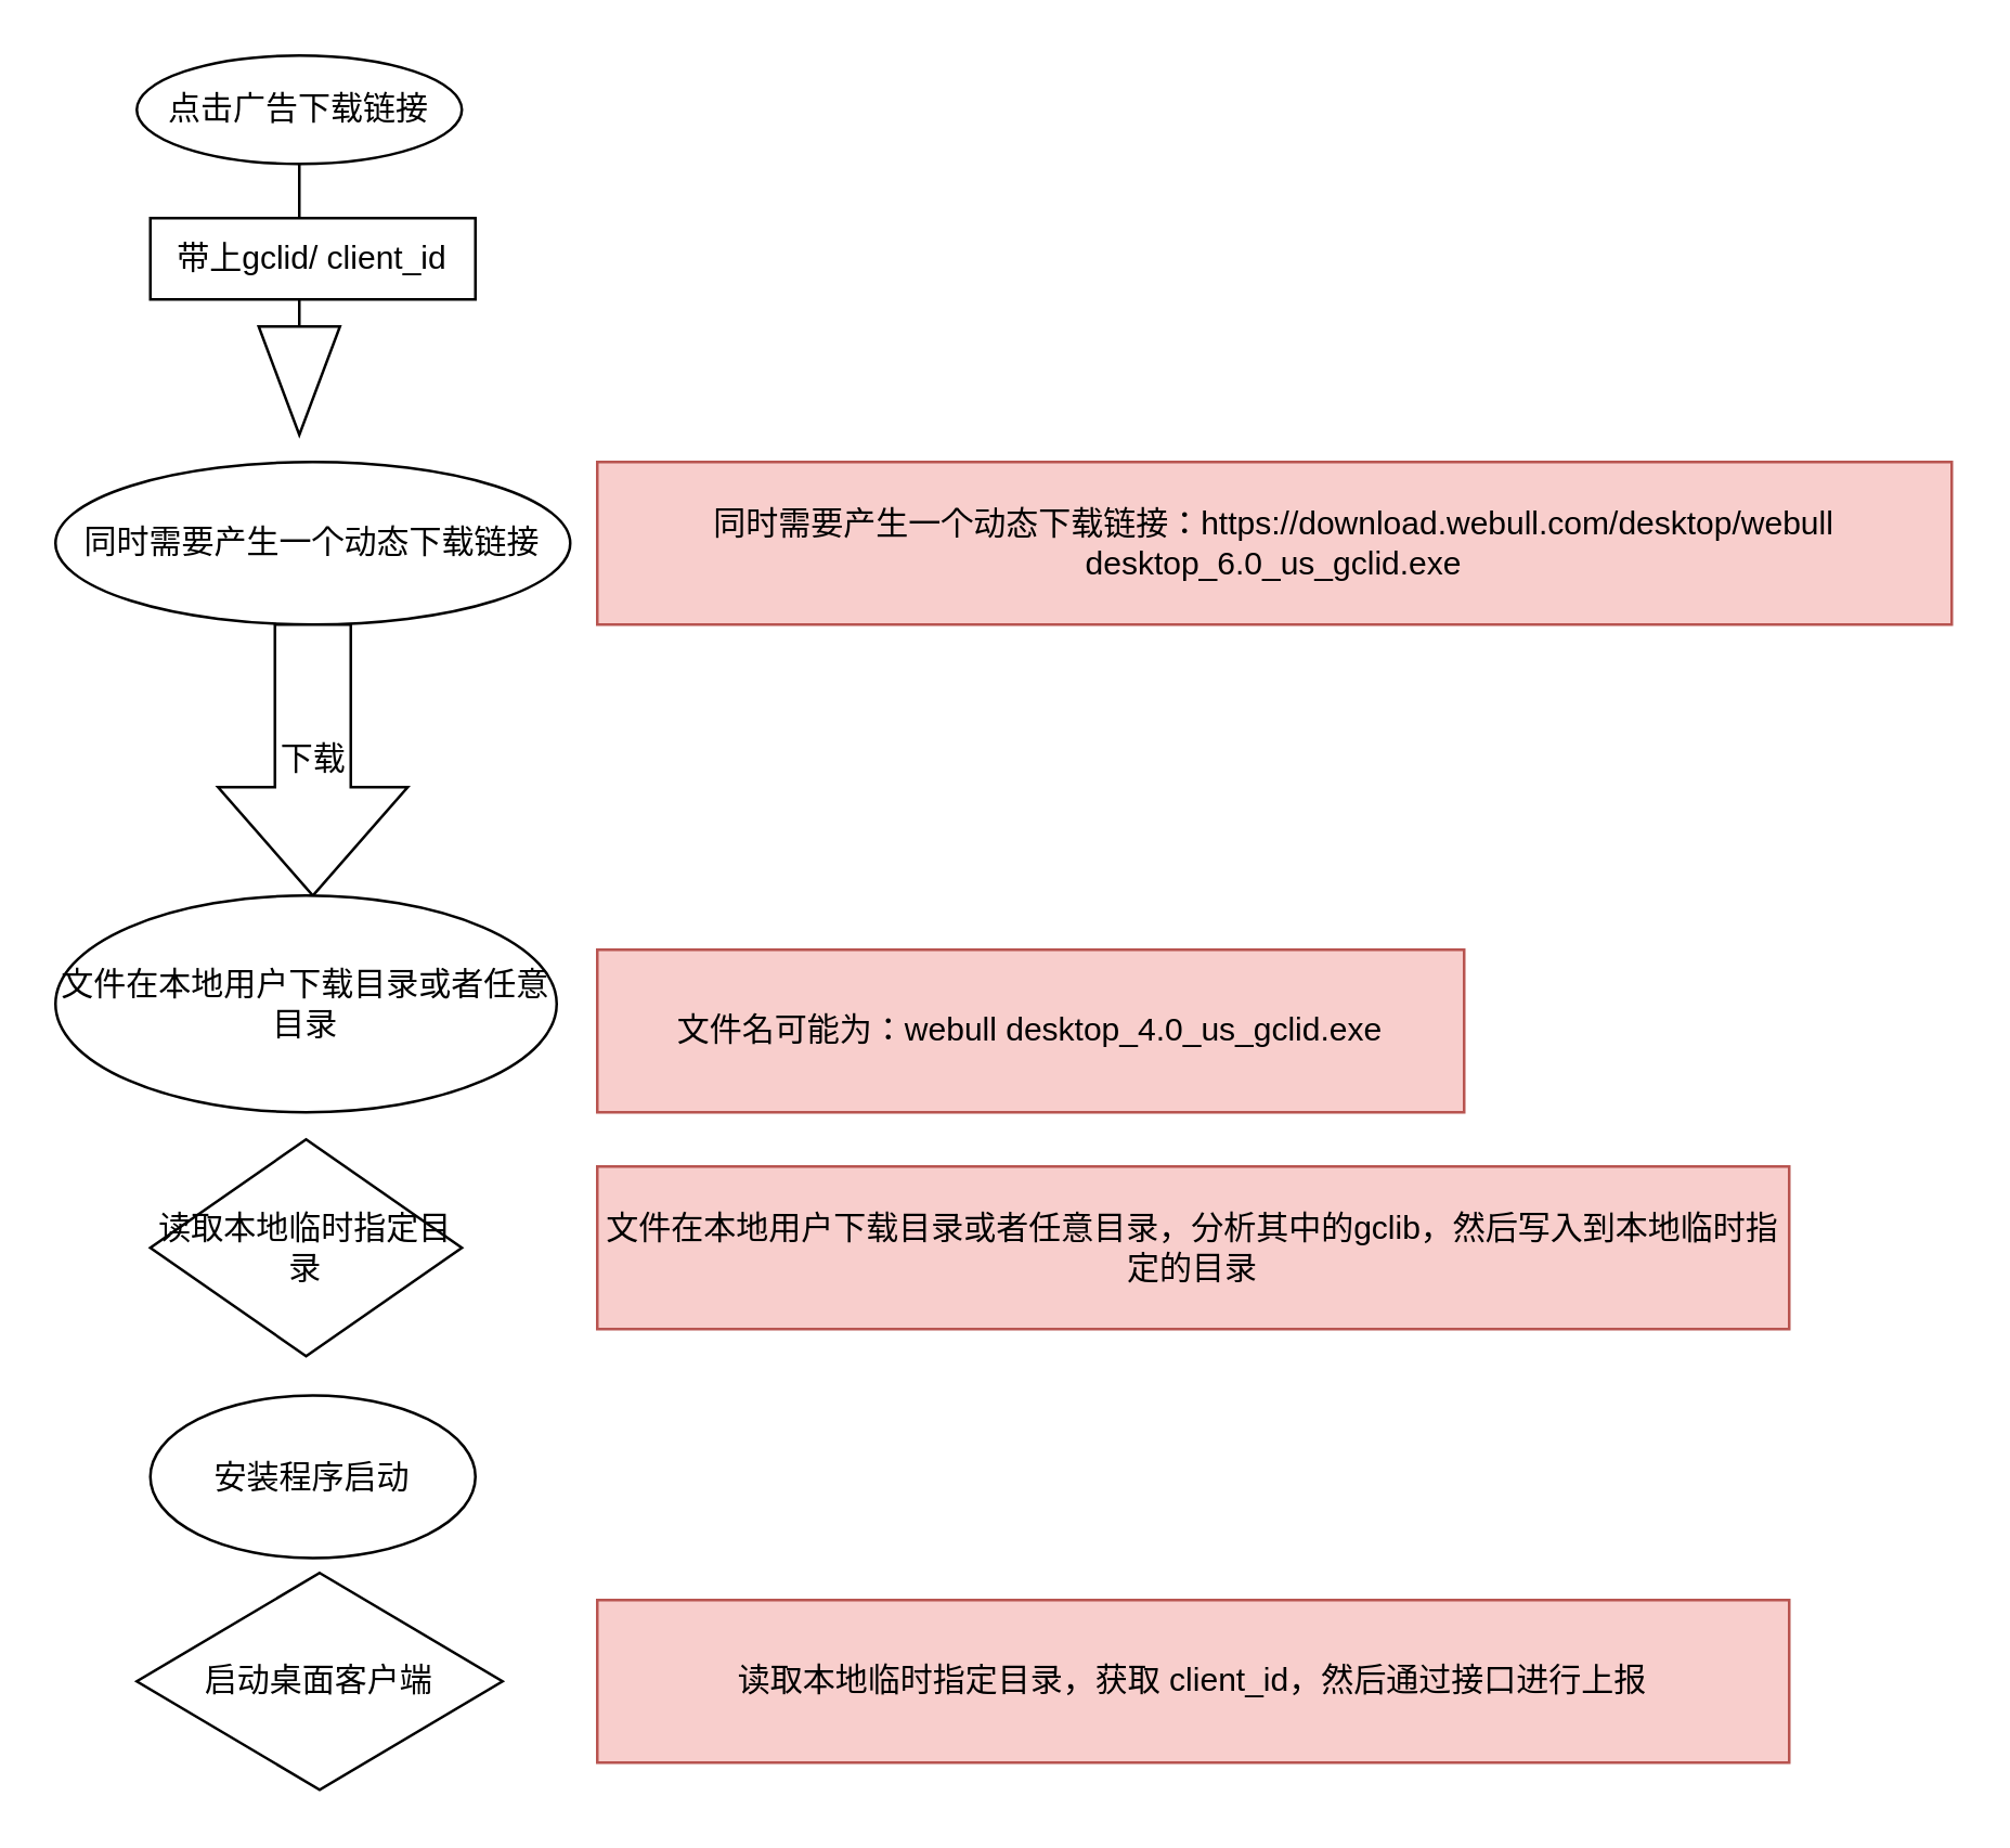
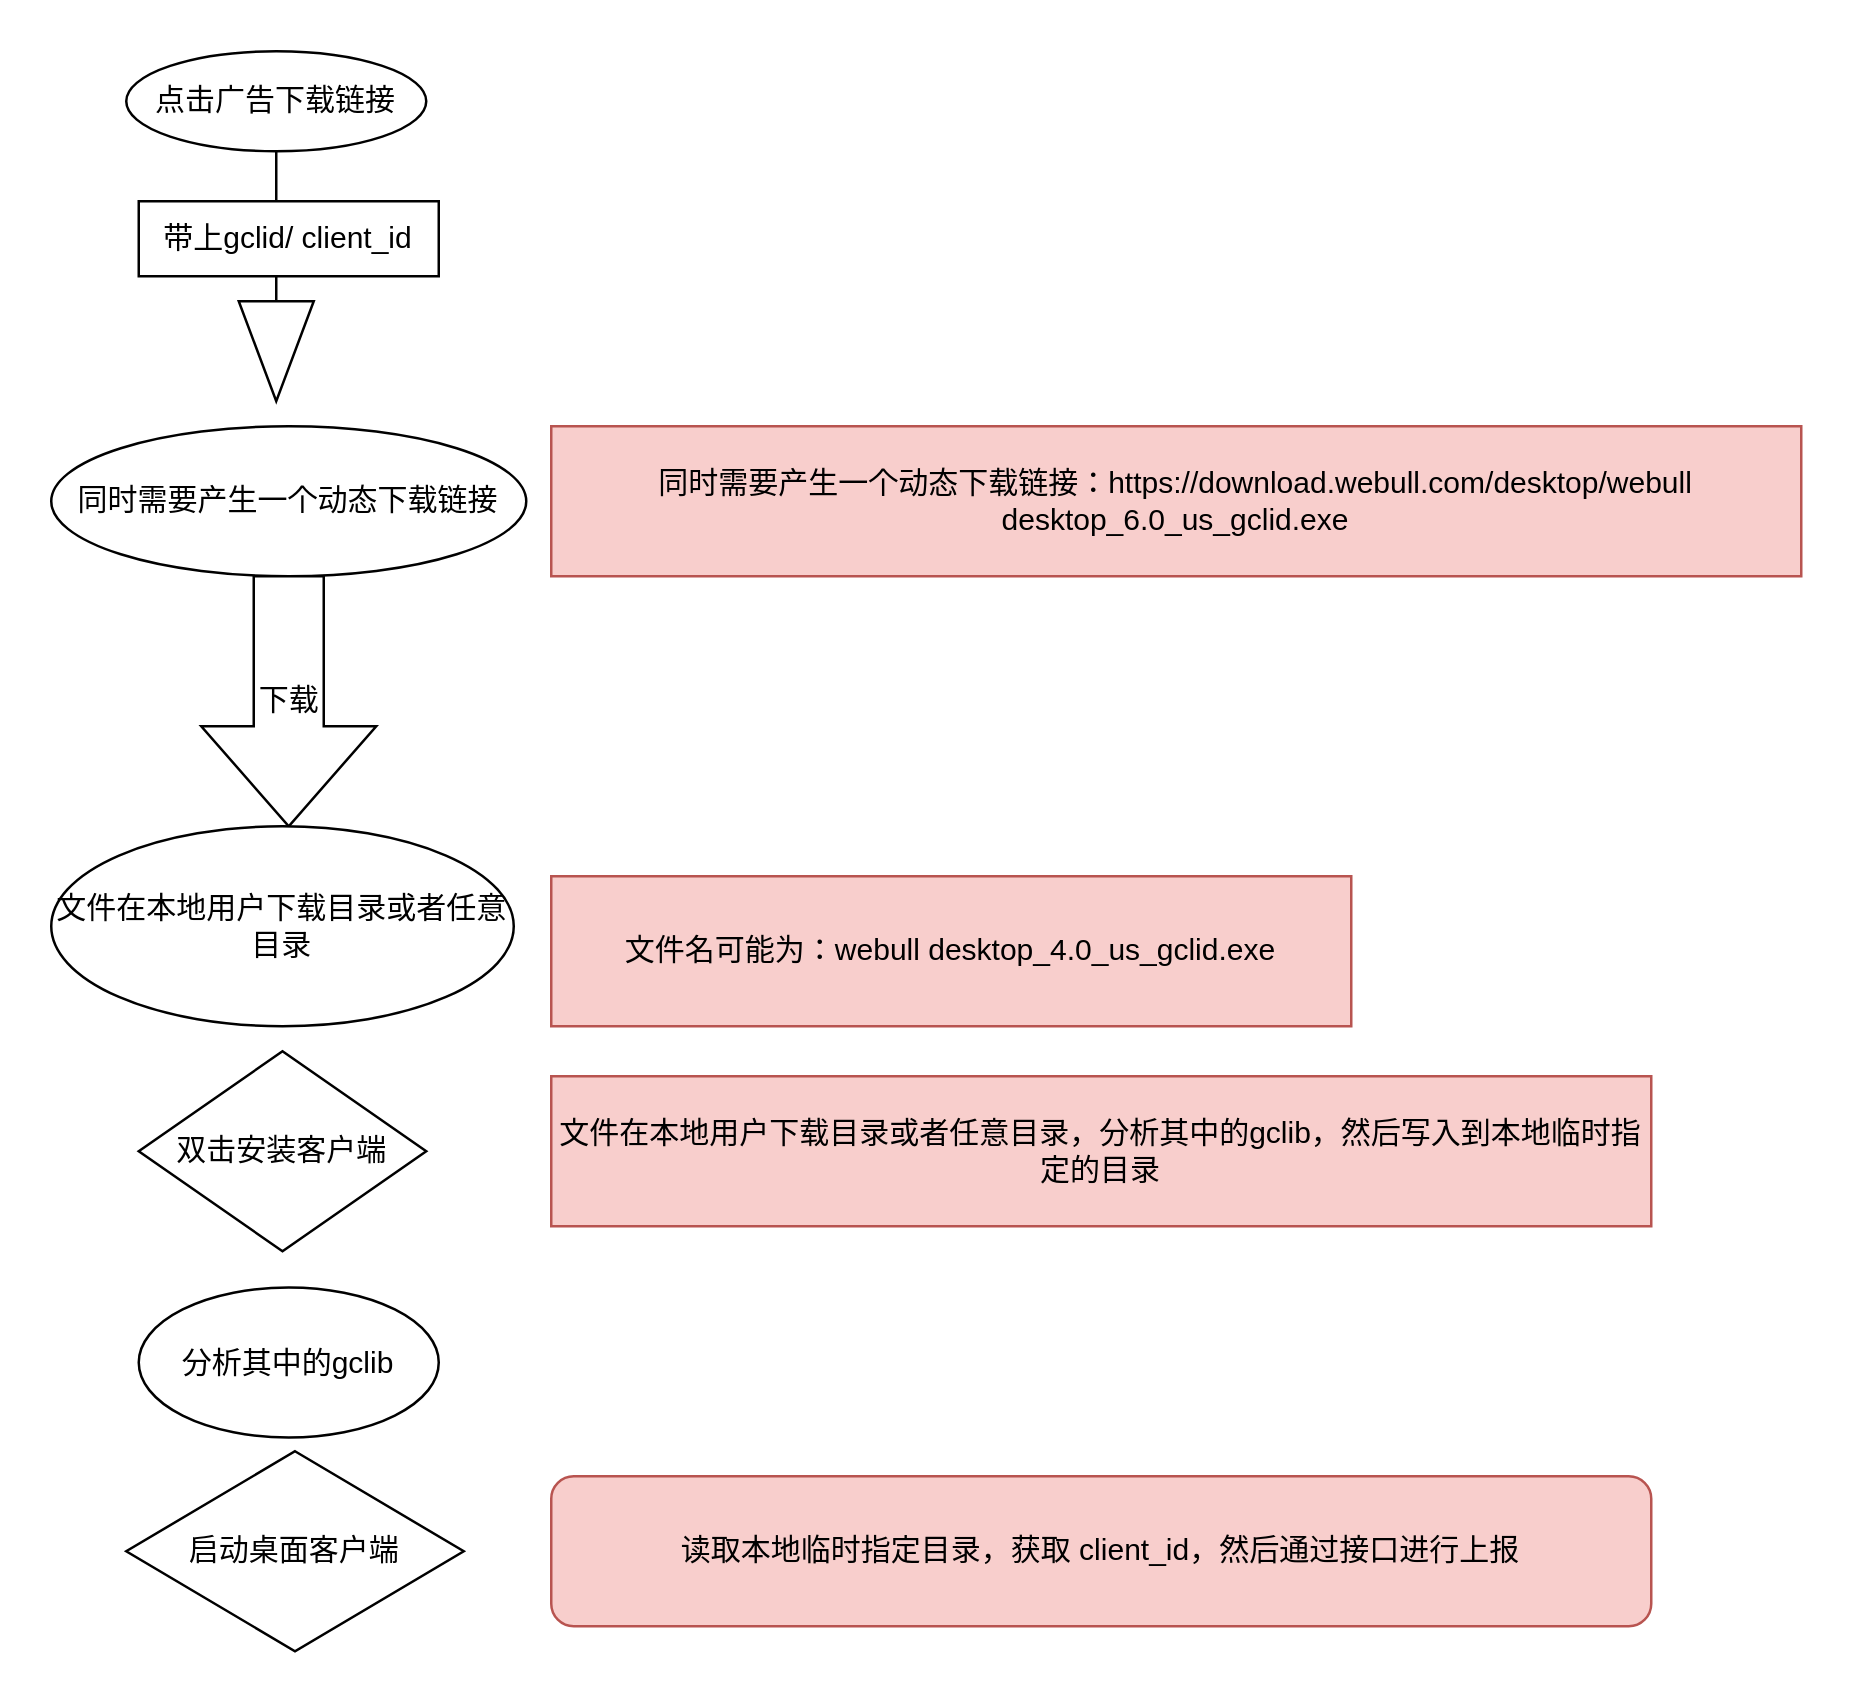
- <mxCell id="10" value="读取本地临时指定目录" style="rhombus;whiteSpace=wrap;html=1;shadow=0;dashed=0;" vertex="1" parent="1"><mxGeometry x="55" y="420" width="115" height="80" as="geometry" /></mxCell>
+ <mxCell id="10" value="双击安装客户端" style="rhombus;whiteSpace=wrap;html=1;shadow=0;dashed=0;" vertex="1" parent="1"><mxGeometry x="55" y="420" width="115" height="80" as="geometry" /></mxCell>
- <mxCell id="11" value="安装程序启动" style="ellipse;whiteSpace=wrap;html=1;" vertex="1" parent="1"><mxGeometry x="55" y="514.5" width="120" height="60" as="geometry" /></mxCell>
+ <mxCell id="11" value="分析其中的gclib" style="ellipse;whiteSpace=wrap;html=1;" vertex="1" parent="1"><mxGeometry x="55" y="514.5" width="120" height="60" as="geometry" /></mxCell>
- <mxCell id="14" value="读取本地临时指定目录，获取&amp;nbsp;client_id，然后通过接口进行上报" style="whiteSpace=wrap;html=1;fillColor=#f8cecc;strokeColor=#b85450;" vertex="1" parent="1"><mxGeometry x="220" y="590" width="440" height="60" as="geometry" /></mxCell>
+ <mxCell id="14" value="读取本地临时指定目录，获取&amp;nbsp;client_id，然后通过接口进行上报" style="whiteSpace=wrap;html=1;fillColor=#f8cecc;strokeColor=#b85450;rounded=1;" vertex="1" parent="1"><mxGeometry x="220" y="590" width="440" height="60" as="geometry" /></mxCell>
